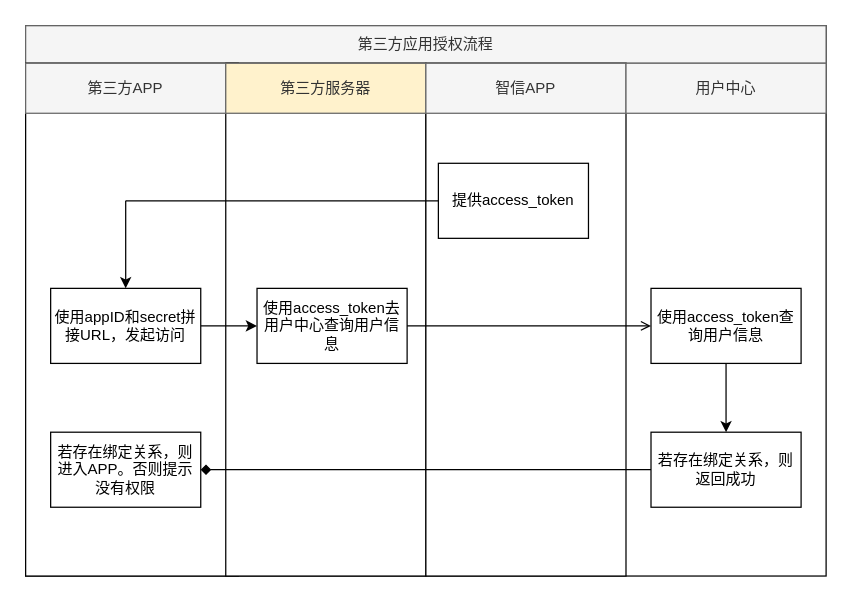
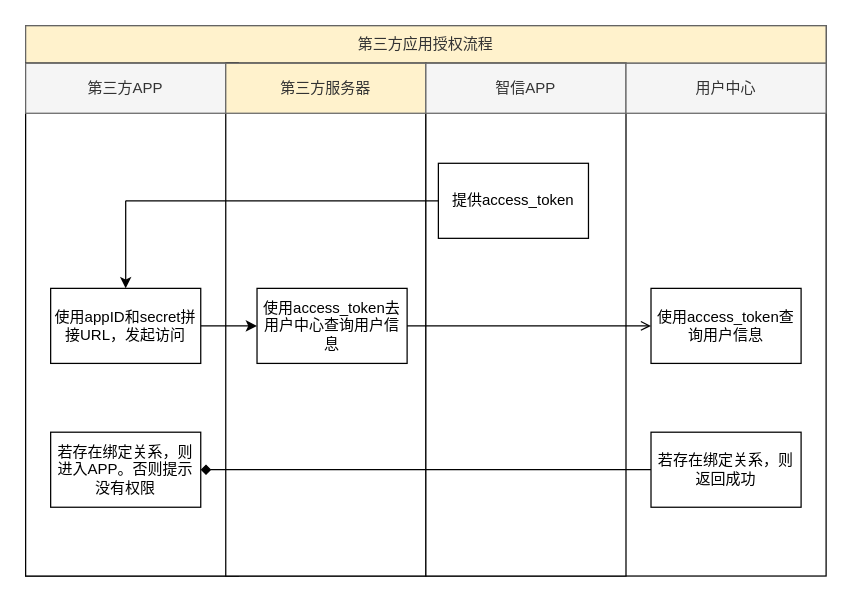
- <mxCell id="3" value="第三方应用授权流程" style="rounded=0;whiteSpace=wrap;html=1;fillColor=#f5f5f5;strokeColor=#666666;fontColor=#333333;" vertex="1" parent="1"><mxGeometry x="20" y="20" width="640" height="30" as="geometry" /></mxCell>
+ <mxCell id="3" value="第三方应用授权流程" style="rounded=0;whiteSpace=wrap;html=1;fillColor=#fff2cc;strokeColor=#666666;fontColor=#333333;" vertex="1" parent="1"><mxGeometry x="20" y="20" width="640" height="30" as="geometry" /></mxCell>
- <mxCell id="20" value="" style="endArrow=classic;html=1;exitX=0.5;exitY=1;exitDx=0;exitDy=0;entryX=0.5;entryY=0;entryDx=0;entryDy=0;" edge="1" parent="1" source="16" target="19"><mxGeometry width="50" height="50" relative="1" as="geometry"><mxPoint x="555" y="345" as="sourcePoint" /><mxPoint x="605" y="295" as="targetPoint" /></mxGeometry></mxCell>
